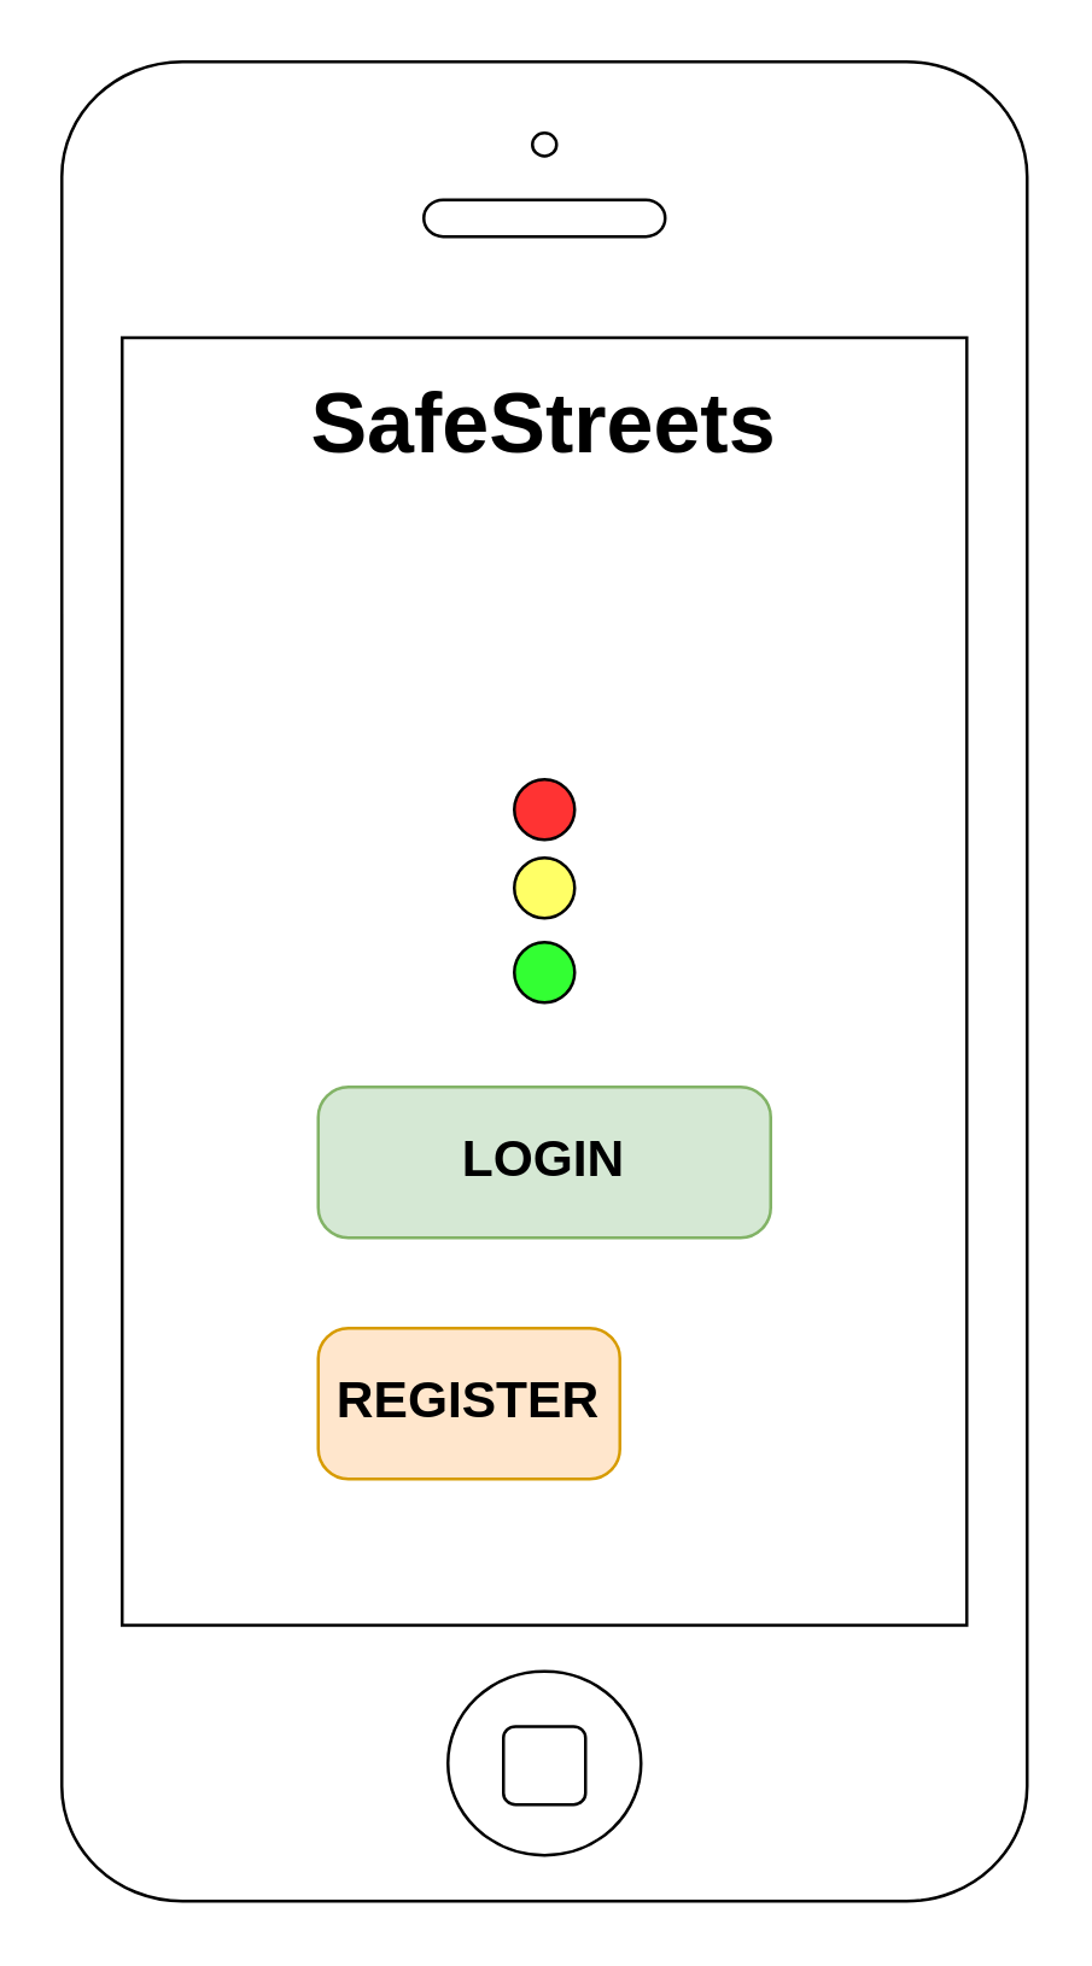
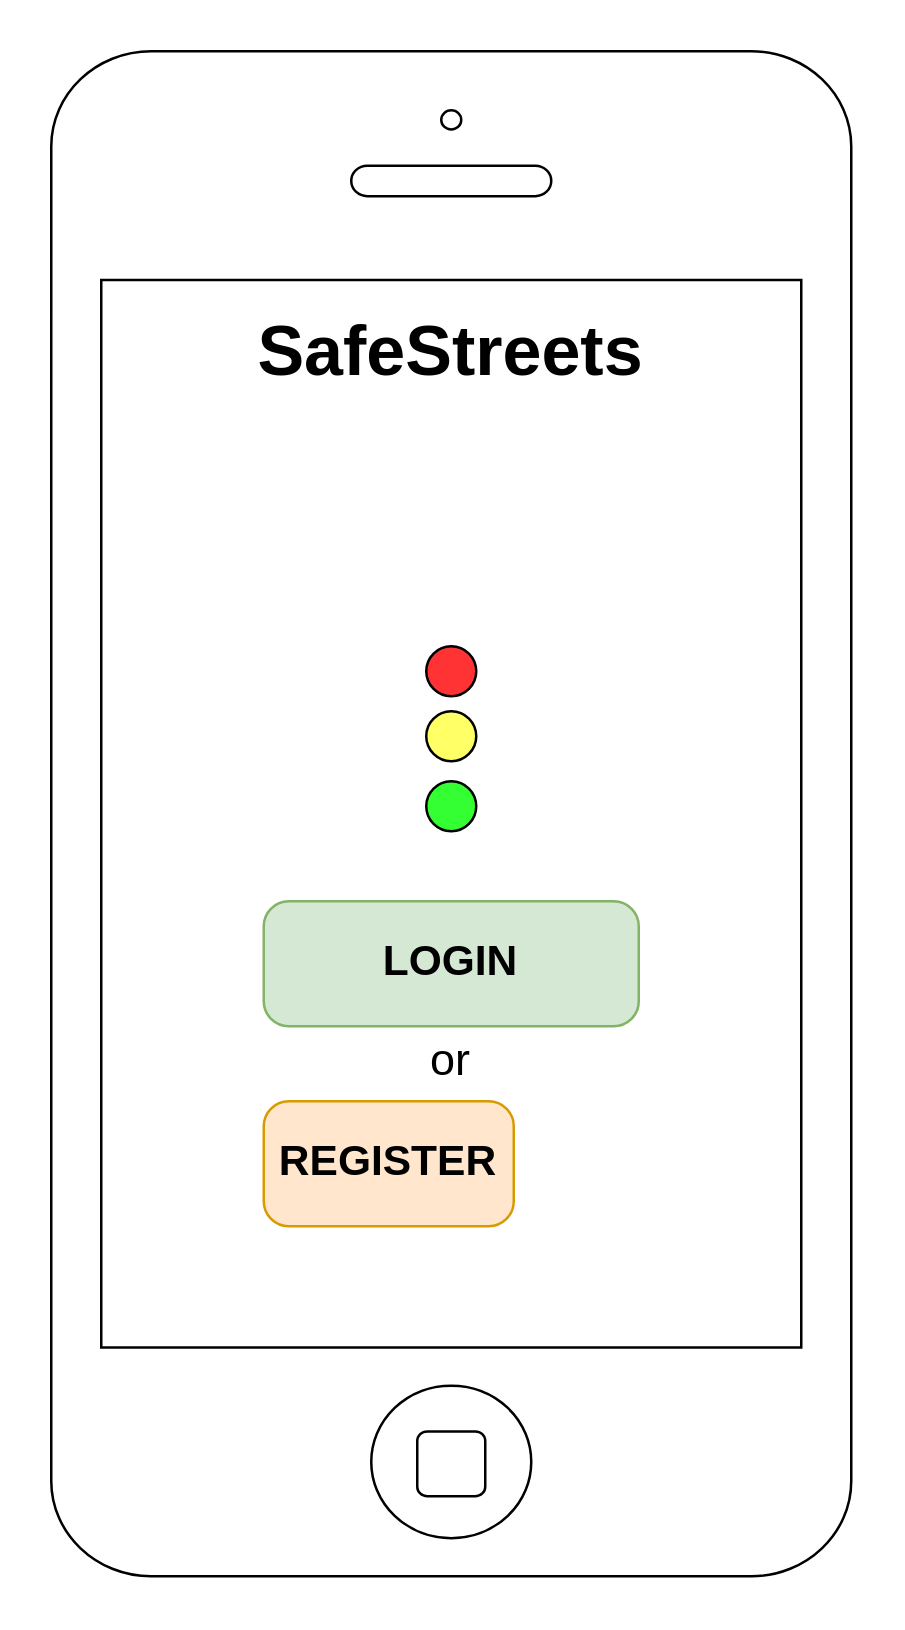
+ <mxCell id="6" value="&lt;font style=&quot;font-size: 18px&quot;&gt;or&lt;/font&gt;" style="text;html=1;strokeColor=none;fillColor=none;align=center;verticalAlign=middle;whiteSpace=wrap;rounded=0;fontSize=28;" vertex="1" parent="1"><mxGeometry x="160" y="410" width="40" height="20" as="geometry" /></mxCell>
